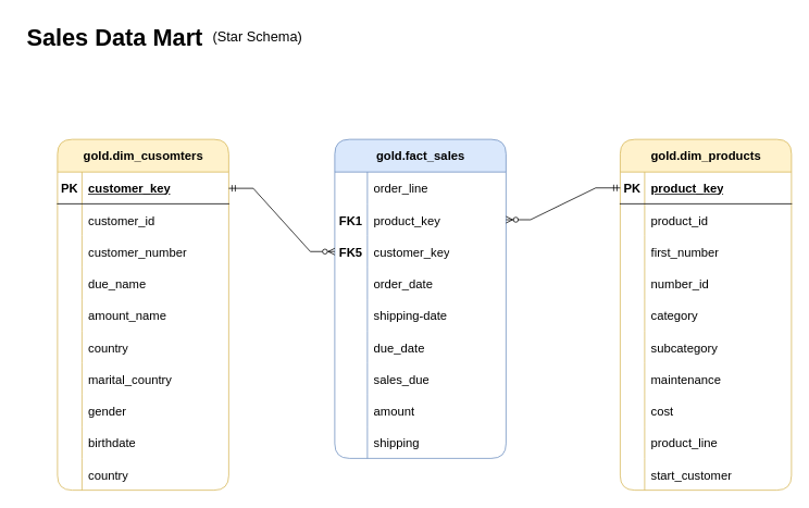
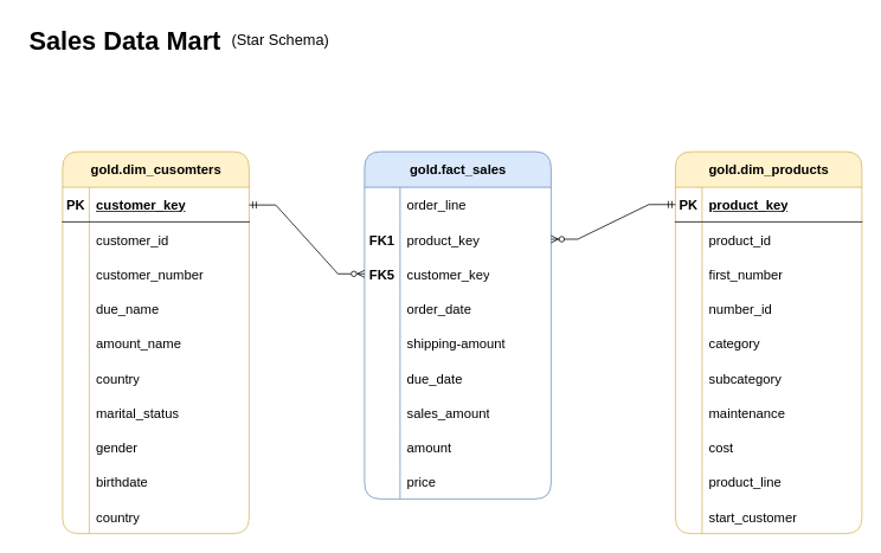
- <mxCell id="50" value="shipping-date" style="shape=partialRectangle;connectable=0;fillColor=none;top=0;left=0;bottom=0;right=0;align=left;spacingLeft=6;overflow=hidden;whiteSpace=wrap;html=1;fontSize=15;" vertex="1" parent="48"><mxGeometry x="40" width="170" height="39" as="geometry"><mxRectangle width="170" height="39" as="alternateBounds" /></mxGeometry></mxCell>
+ <mxCell id="50" value="shipping-amount" style="shape=partialRectangle;connectable=0;fillColor=none;top=0;left=0;bottom=0;right=0;align=left;spacingLeft=6;overflow=hidden;whiteSpace=wrap;html=1;fontSize=15;" vertex="1" parent="48"><mxGeometry x="40" width="170" height="39" as="geometry"><mxRectangle width="170" height="39" as="alternateBounds" /></mxGeometry></mxCell>
- <mxCell id="25" value="marital_country" style="shape=partialRectangle;connectable=0;fillColor=none;top=0;left=0;bottom=0;right=0;align=left;spacingLeft=6;overflow=hidden;whiteSpace=wrap;html=1;fontSize=15;" vertex="1" parent="23"><mxGeometry x="30" width="180" height="39" as="geometry"><mxRectangle width="180" height="39" as="alternateBounds" /></mxGeometry></mxCell>
+ <mxCell id="25" value="marital_status" style="shape=partialRectangle;connectable=0;fillColor=none;top=0;left=0;bottom=0;right=0;align=left;spacingLeft=6;overflow=hidden;whiteSpace=wrap;html=1;fontSize=15;" vertex="1" parent="23"><mxGeometry x="30" width="180" height="39" as="geometry"><mxRectangle width="180" height="39" as="alternateBounds" /></mxGeometry></mxCell>
- <mxCell id="56" value="sales_due" style="shape=partialRectangle;connectable=0;fillColor=none;top=0;left=0;bottom=0;right=0;align=left;spacingLeft=6;overflow=hidden;whiteSpace=wrap;html=1;fontSize=15;" vertex="1" parent="54"><mxGeometry x="40" width="170" height="39" as="geometry"><mxRectangle width="170" height="39" as="alternateBounds" /></mxGeometry></mxCell>
+ <mxCell id="56" value="sales_amount" style="shape=partialRectangle;connectable=0;fillColor=none;top=0;left=0;bottom=0;right=0;align=left;spacingLeft=6;overflow=hidden;whiteSpace=wrap;html=1;fontSize=15;" vertex="1" parent="54"><mxGeometry x="40" width="170" height="39" as="geometry"><mxRectangle width="170" height="39" as="alternateBounds" /></mxGeometry></mxCell>
- <mxCell id="62" value="shipping" style="shape=partialRectangle;connectable=0;fillColor=none;top=0;left=0;bottom=0;right=0;align=left;spacingLeft=6;overflow=hidden;whiteSpace=wrap;html=1;fontSize=15;" vertex="1" parent="60"><mxGeometry x="40" width="170" height="39" as="geometry"><mxRectangle width="170" height="39" as="alternateBounds" /></mxGeometry></mxCell>
+ <mxCell id="62" value="price" style="shape=partialRectangle;connectable=0;fillColor=none;top=0;left=0;bottom=0;right=0;align=left;spacingLeft=6;overflow=hidden;whiteSpace=wrap;html=1;fontSize=15;" vertex="1" parent="60"><mxGeometry x="40" width="170" height="39" as="geometry"><mxRectangle width="170" height="39" as="alternateBounds" /></mxGeometry></mxCell>
